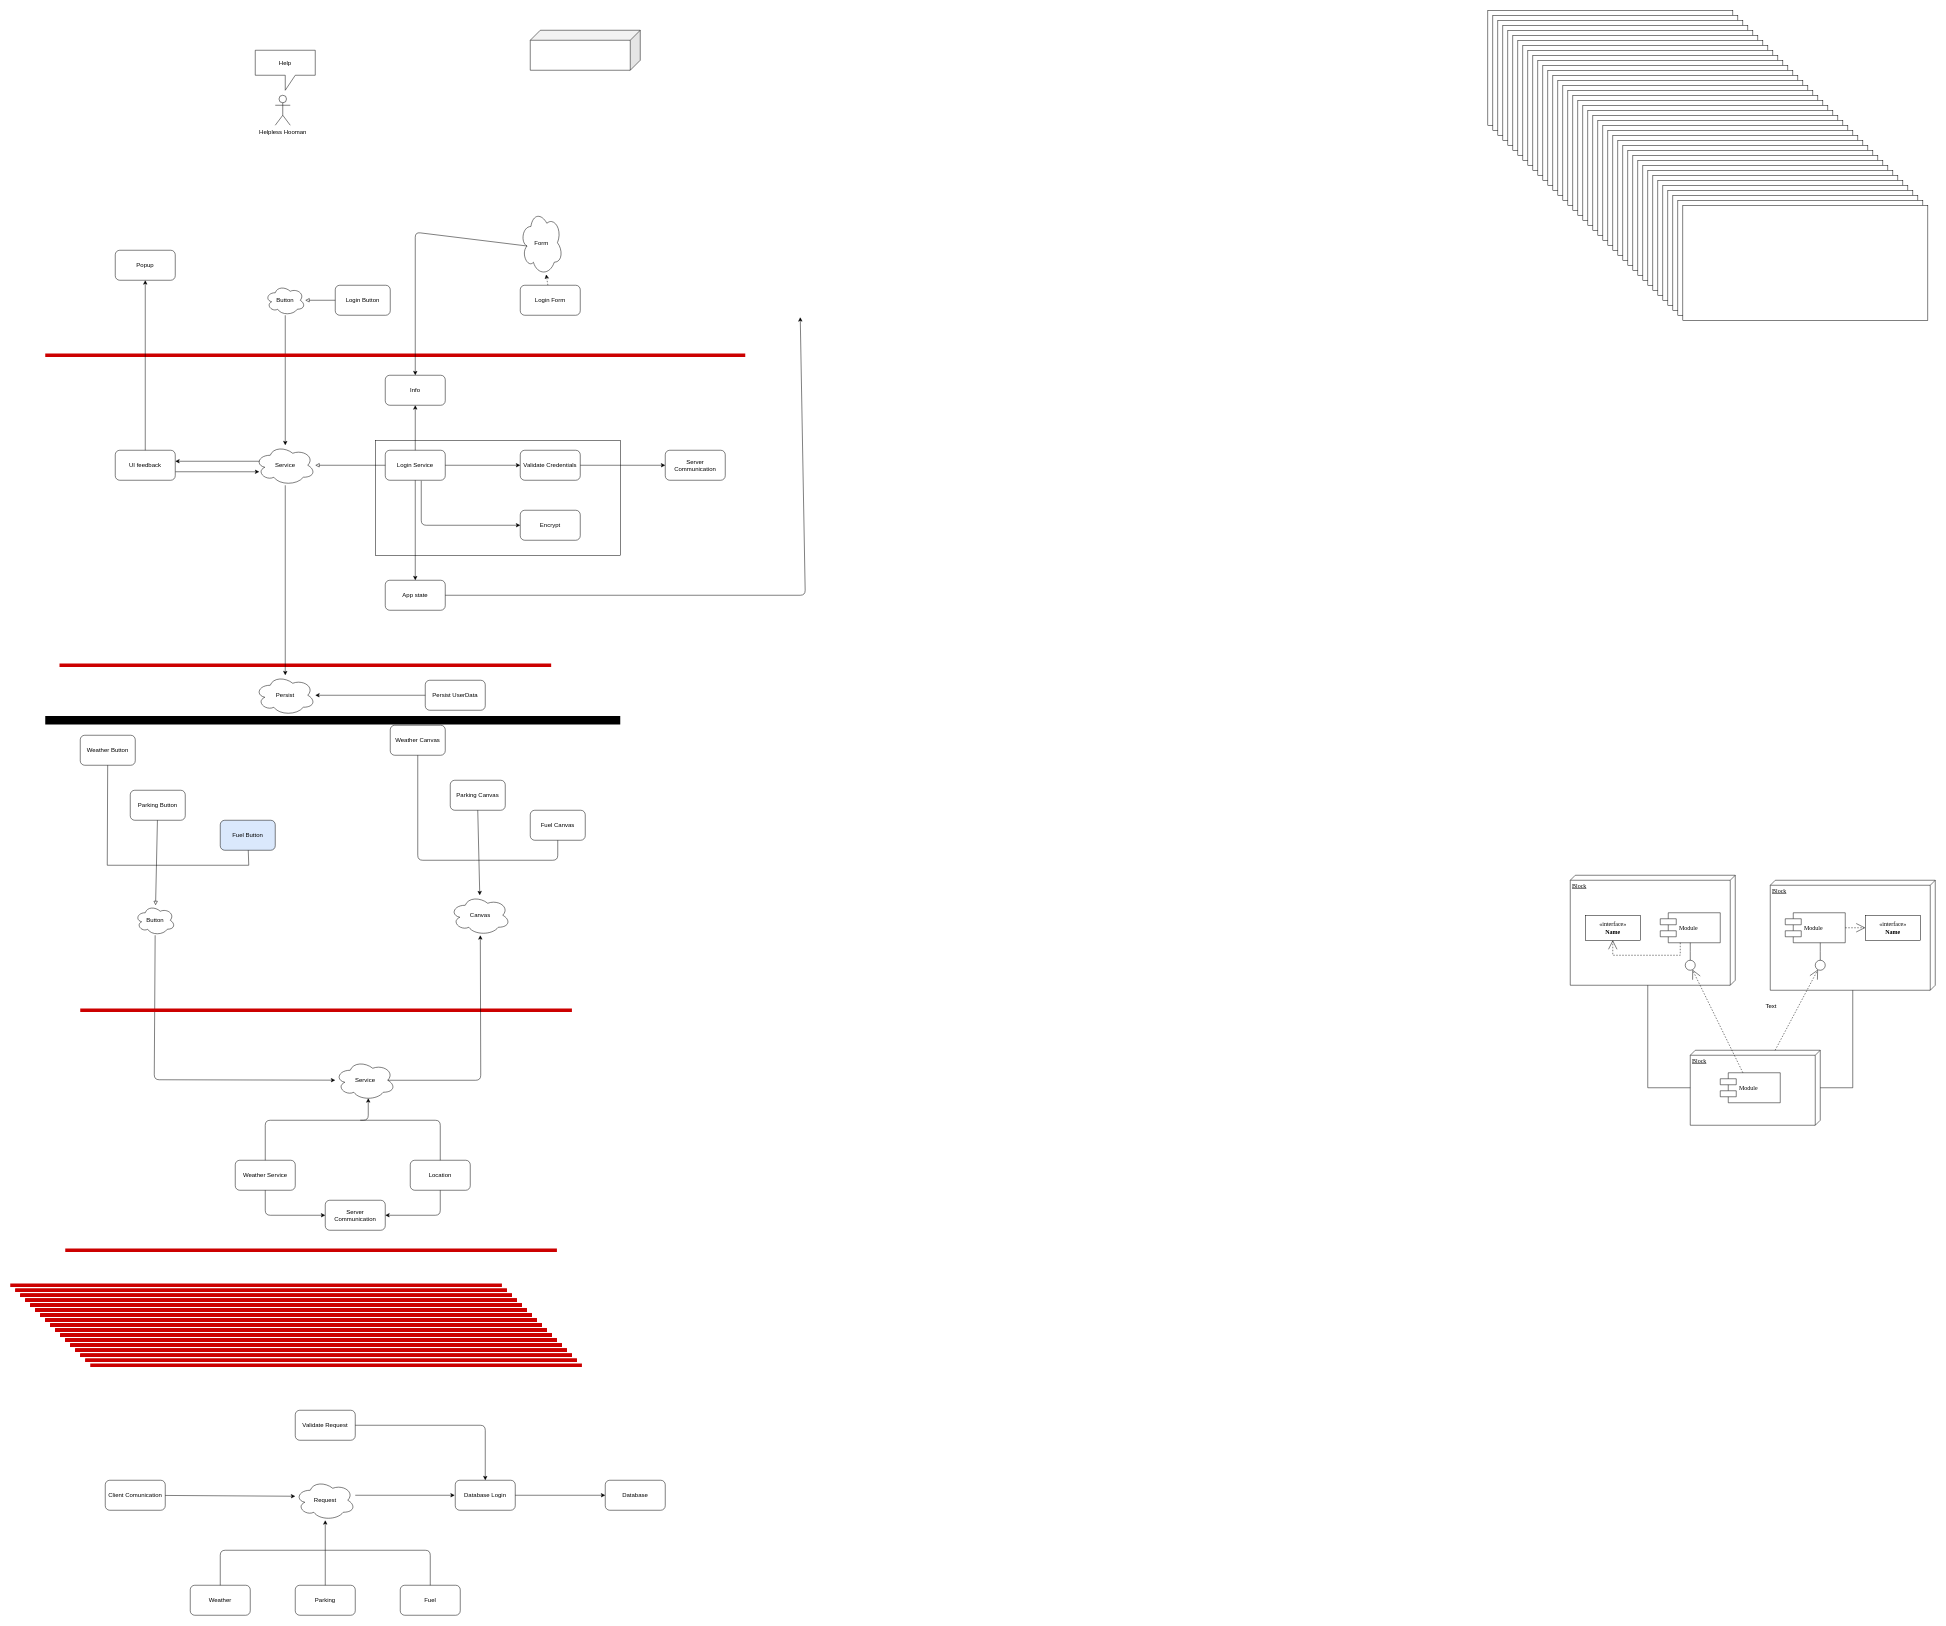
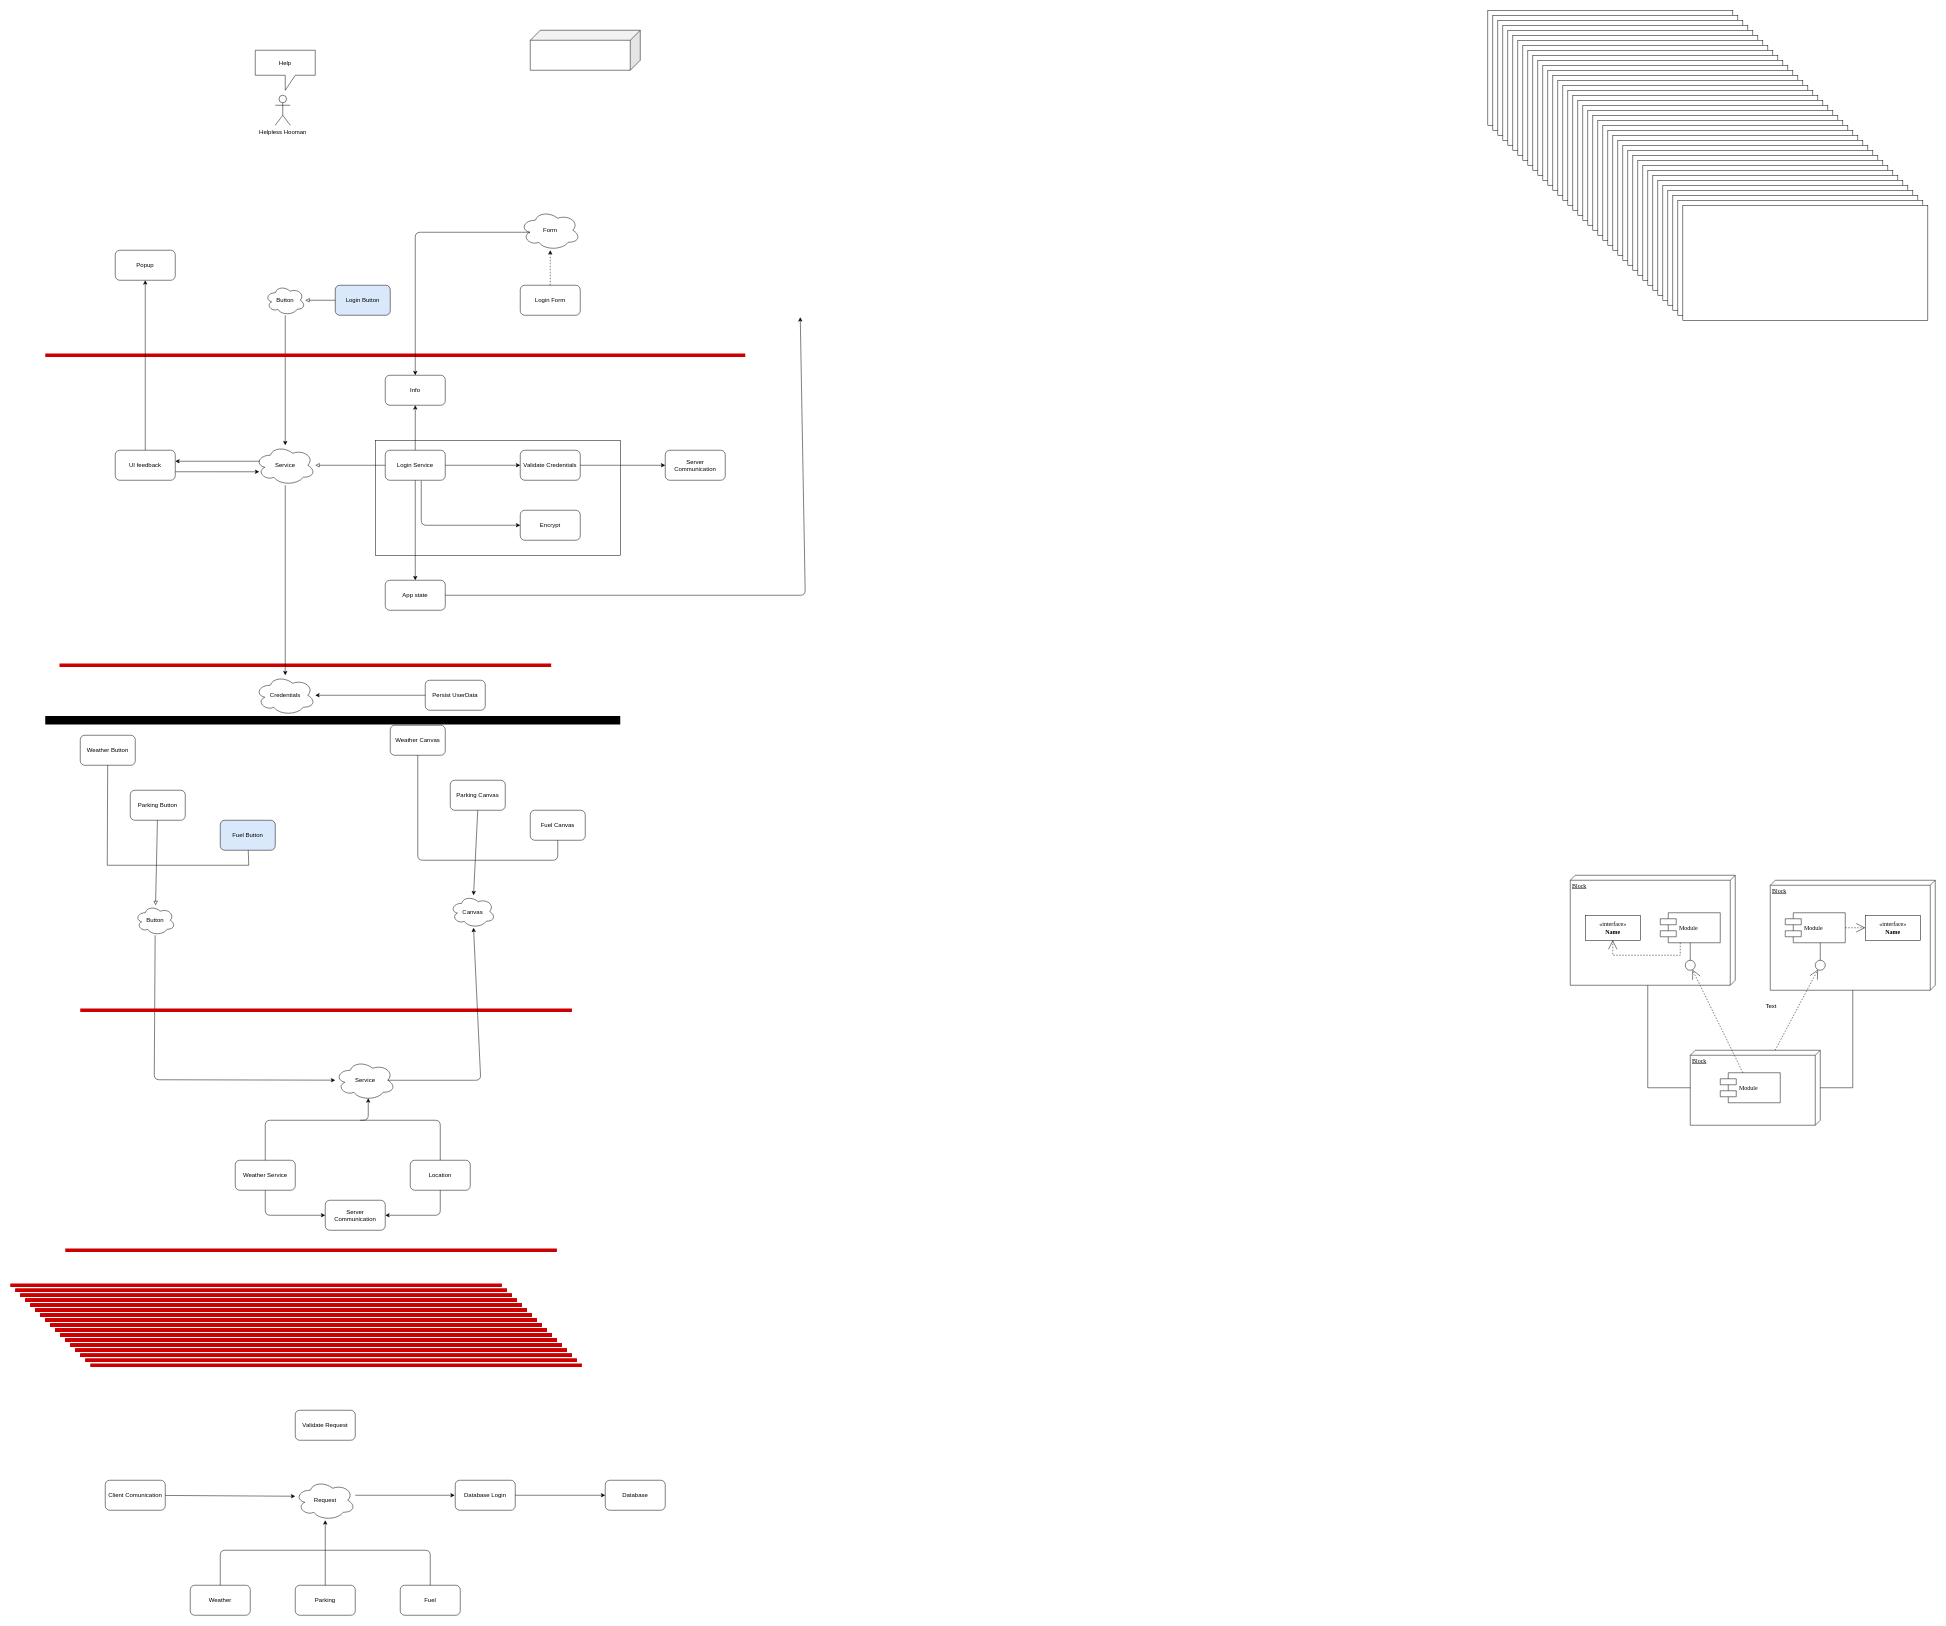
- <mxCell id="44" value="Form" style="ellipse;shape=cloud;whiteSpace=wrap;html=1;shadow=0;strokeColor=#000000;gradientColor=none;" vertex="1" parent="1"><mxGeometry x="1040" y="420" width="85" height="130" as="geometry" /></mxCell>
+ <mxCell id="44" value="Form" style="ellipse;shape=cloud;whiteSpace=wrap;html=1;shadow=0;strokeColor=#000000;gradientColor=none;" vertex="1" parent="1"><mxGeometry x="1040" y="420" width="120" height="80" as="geometry" /></mxCell>
- <mxCell id="20" value="Login Button" style="rounded=1;whiteSpace=wrap;html=1;rotation=0;shadow=0;strokeColor=#000000;" vertex="1" parent="1"><mxGeometry x="670" y="570" width="110" height="60" as="geometry" /></mxCell>
+ <mxCell id="20" value="Login Button" style="rounded=1;whiteSpace=wrap;html=1;rotation=0;shadow=0;strokeColor=#000000;fillColor=#dae8fc;" vertex="1" parent="1"><mxGeometry x="670" y="570" width="110" height="60" as="geometry" /></mxCell>
- <mxCell id="41" value="Persist" style="ellipse;shape=cloud;whiteSpace=wrap;html=1;shadow=0;strokeColor=#000000;gradientColor=none;" vertex="1" parent="1"><mxGeometry x="510" y="1350" width="120" height="80" as="geometry" /></mxCell>
+ <mxCell id="41" value="Credentials" style="ellipse;shape=cloud;whiteSpace=wrap;html=1;shadow=0;strokeColor=#000000;gradientColor=none;" vertex="1" parent="1"><mxGeometry x="510" y="1350" width="120" height="80" as="geometry" /></mxCell>
- <mxCell id="64" value="Canvas" style="ellipse;shape=cloud;whiteSpace=wrap;html=1;shadow=0;strokeColor=#000000;gradientColor=none;" vertex="1" parent="1"><mxGeometry x="900" y="1790" width="120" height="80" as="geometry" /></mxCell>
+ <mxCell id="64" value="Canvas" style="ellipse;shape=cloud;whiteSpace=wrap;html=1;shadow=0;strokeColor=#000000;gradientColor=none;" vertex="1" parent="1"><mxGeometry x="900" y="1790" width="90" height="65" as="geometry" /></mxCell>
- <mxCell id="207" value="" style="endArrow=classic;html=1;strokeColor=#000000;strokeWidth=1;exitX=1;exitY=0.5;exitDx=0;exitDy=0;entryX=0.5;entryY=0;entryDx=0;entryDy=0;" edge="1" parent="1" source="206" target="183"><mxGeometry width="50" height="50" relative="1" as="geometry"><mxPoint x="900" y="2860" as="sourcePoint" /><mxPoint x="950" y="2810" as="targetPoint" /><Array as="points"><mxPoint x="970" y="2850" /></Array></mxGeometry></mxCell>
